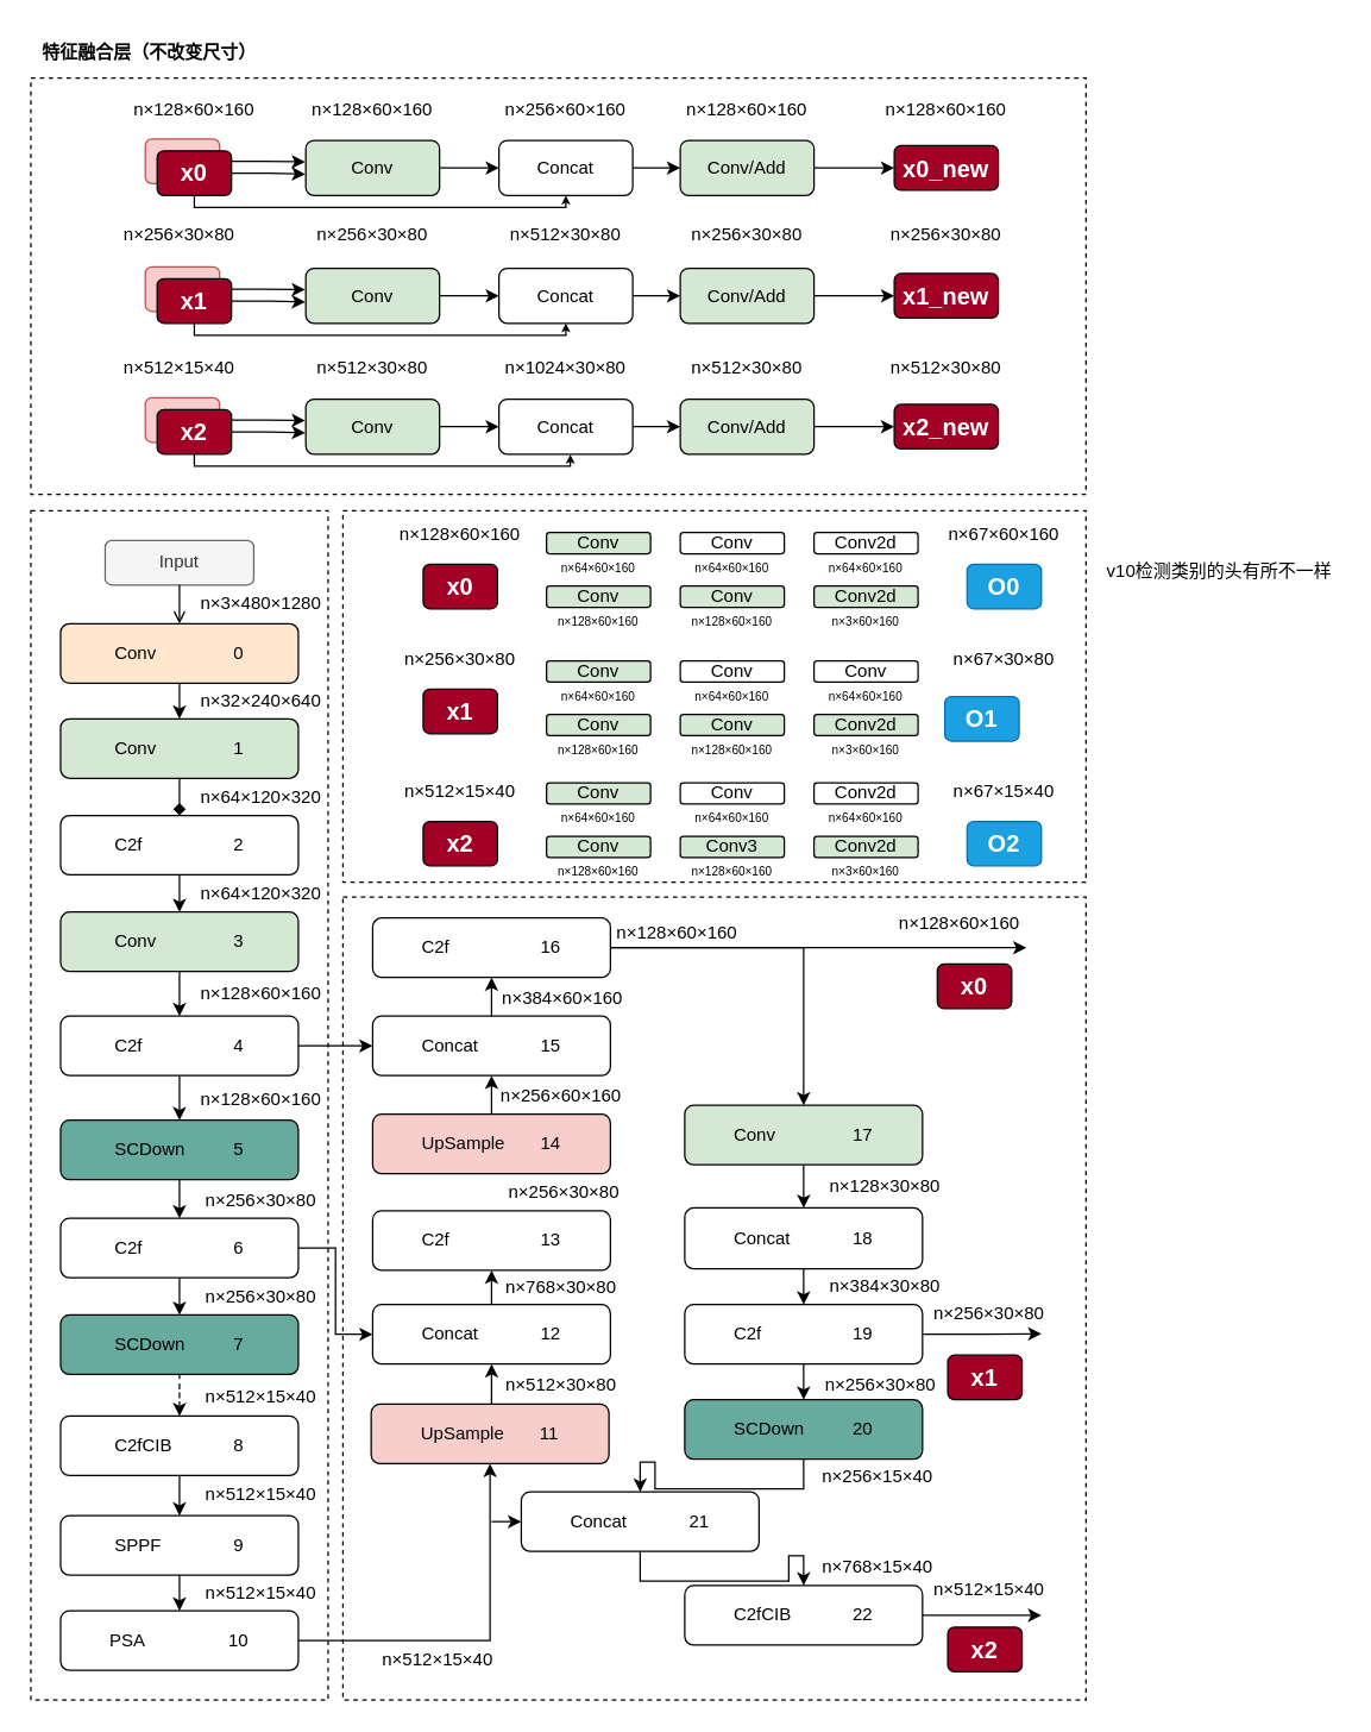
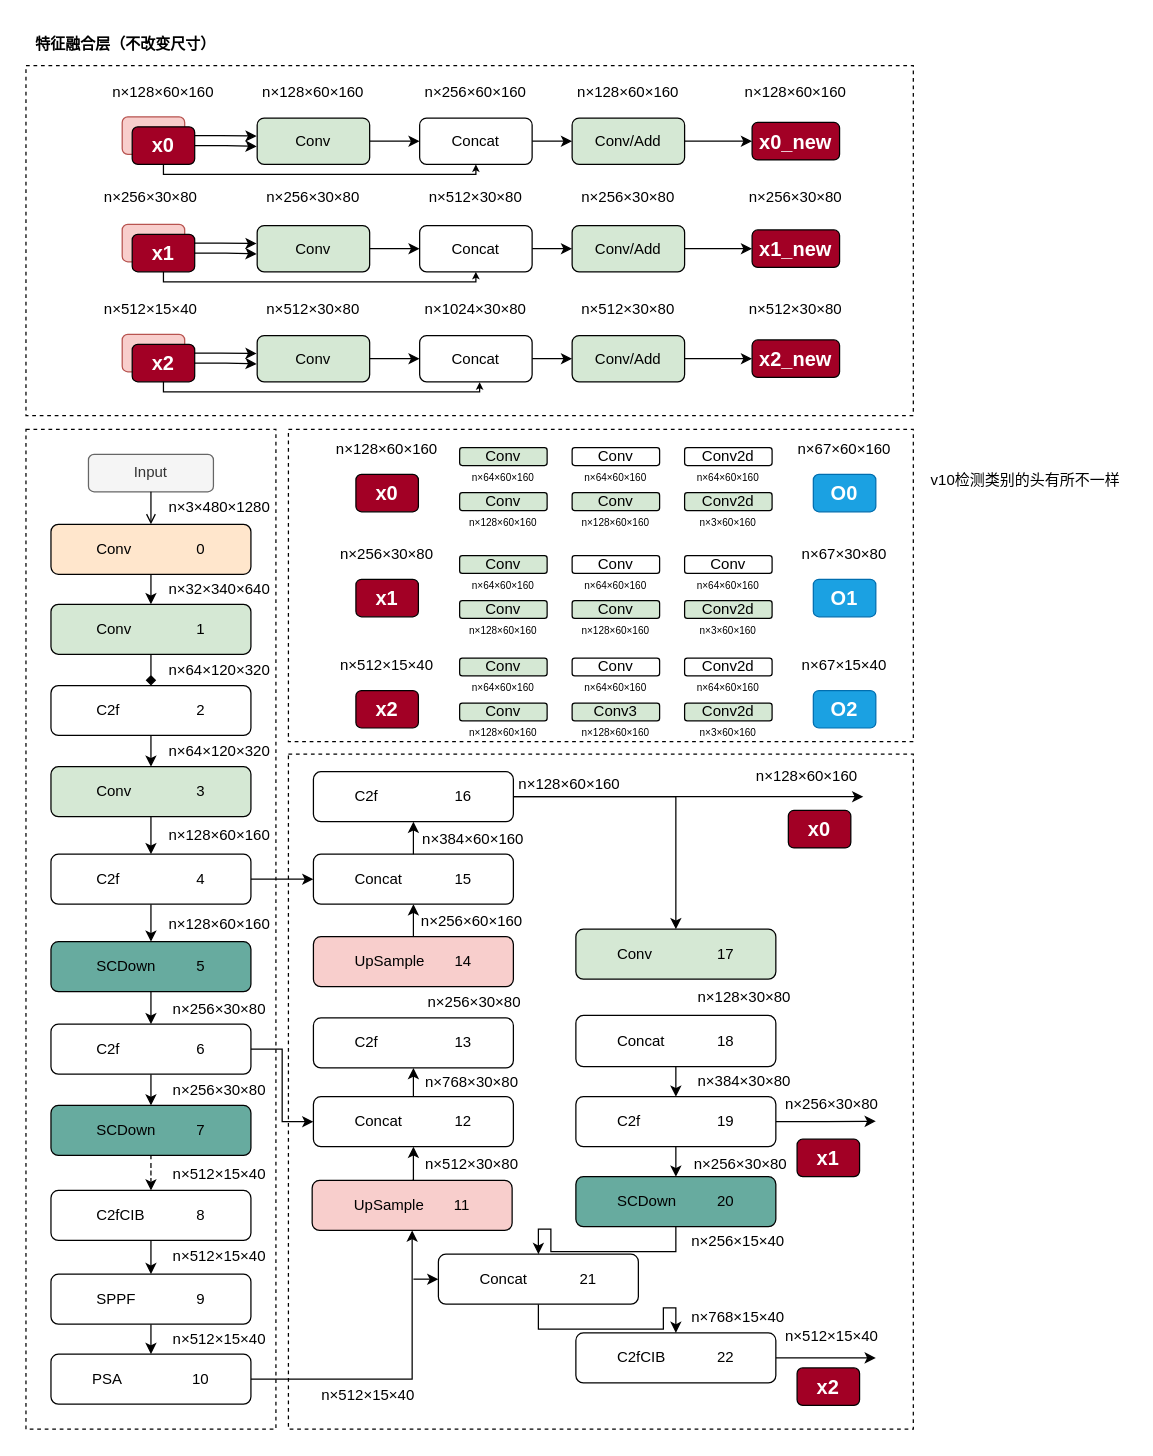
- <mxCell id="11" value="n×32×240×640" style="text;html=1;align=center;verticalAlign=middle;whiteSpace=wrap;rounded=0;fontFamily=Helvetica;" vertex="1" parent="1"><mxGeometry x="130" y="461" width="90" height="20" as="geometry" /></mxCell>
+ <mxCell id="11" value="n×32×340×640" style="text;html=1;align=center;verticalAlign=middle;whiteSpace=wrap;rounded=0;fontFamily=Helvetica;" vertex="1" parent="1"><mxGeometry x="130" y="461" width="90" height="20" as="geometry" /></mxCell>
- <mxCell id="131" value="O1" style="rounded=1;whiteSpace=wrap;html=1;fillColor=#1ba1e2;fontColor=#ffffff;strokeColor=#006EAF;fontSize=16;fontStyle=1" vertex="1" parent="1"><mxGeometry x="635" y="468" width="50" height="30" as="geometry" /></mxCell>
+ <mxCell id="131" value="O1" style="rounded=1;whiteSpace=wrap;html=1;fillColor=#1ba1e2;fontColor=#ffffff;strokeColor=#006EAF;fontSize=16;fontStyle=1" vertex="1" parent="1"><mxGeometry x="650" y="463" width="50" height="30" as="geometry" /></mxCell>
- <mxCell id="65" style="edgeStyle=orthogonalEdgeStyle;rounded=0;orthogonalLoop=1;jettySize=auto;html=1;exitX=0.5;exitY=1;exitDx=0;exitDy=0;entryX=0.5;entryY=0;entryDx=0;entryDy=0;" edge="1" parent="1" source="66" target="68"><mxGeometry relative="1" as="geometry" /></mxCell>
